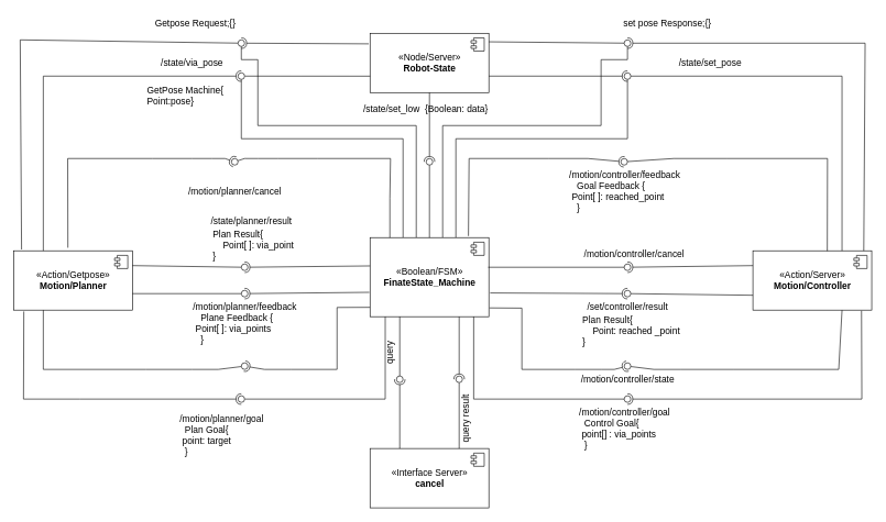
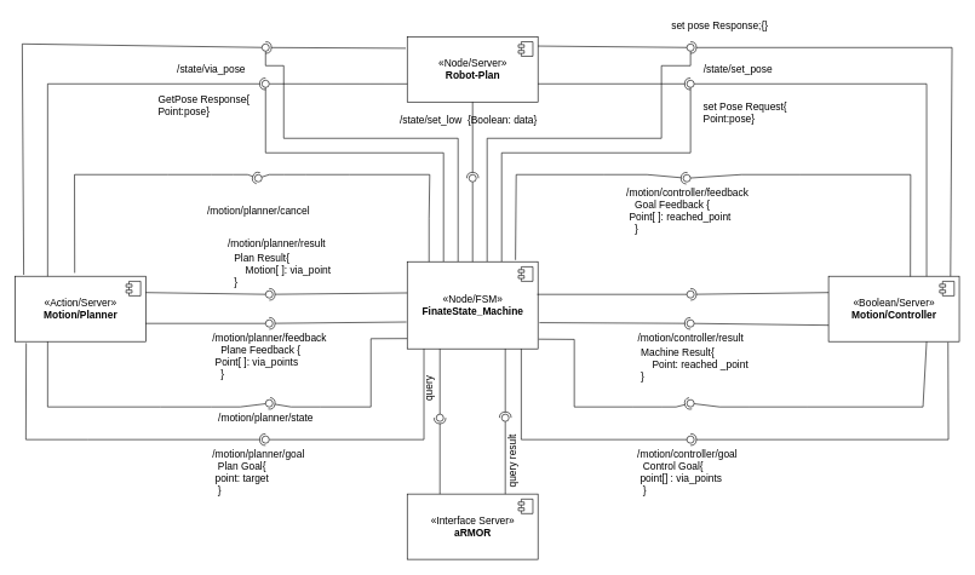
- <mxCell id="67" value="Getpose Request;{}" style="text;html=1;align=center;verticalAlign=middle;resizable=0;points=[];autosize=1;strokeColor=none;fillColor=none;fontSize=14;" vertex="1" parent="1"><mxGeometry x="220" y="20" width="150" height="30" as="geometry" /></mxCell>
- <mxCell id="62" value="set pose Response;{}" style="text;html=1;align=center;verticalAlign=middle;resizable=0;points=[];autosize=1;strokeColor=none;fillColor=none;fontSize=14;" vertex="1" parent="1"><mxGeometry x="930" y="20" width="160" height="30" as="geometry" /></mxCell>
+ <mxCell id="62" value="set pose Response;{}" style="text;html=1;align=center;verticalAlign=middle;resizable=0;points=[];autosize=1;strokeColor=none;fillColor=none;fontSize=14;" vertex="1" parent="1"><mxGeometry x="910" y="20" width="160" height="30" as="geometry" /></mxCell>
- <mxCell id="19" value="«Node/Server»&lt;br&gt;&lt;b&gt;Robot-State&lt;/b&gt;" style="html=1;dropTarget=0;fontSize=14;" vertex="1" parent="1"><mxGeometry x="560" y="50" width="180" height="90" as="geometry" /></mxCell>
+ <mxCell id="19" value="«Node/Server»&lt;br&gt;&lt;b&gt;Robot-Plan&lt;/b&gt;" style="html=1;dropTarget=0;fontSize=14;" vertex="1" parent="1"><mxGeometry x="560" y="50" width="180" height="90" as="geometry" /></mxCell>
- <mxCell id="65" value="/state/set_pose" style="text;html=1;align=center;verticalAlign=middle;resizable=0;points=[];autosize=1;strokeColor=none;fillColor=none;fontSize=14;" vertex="1" parent="1"><mxGeometry x="1015" y="80" width="120" height="30" as="geometry" /></mxCell>
+ <mxCell id="65" value="/state/set_pose" style="text;html=1;align=center;verticalAlign=middle;resizable=0;points=[];autosize=1;strokeColor=none;fillColor=none;fontSize=14;" vertex="1" parent="1"><mxGeometry x="955" y="80" width="120" height="30" as="geometry" /></mxCell>
- <mxCell id="66" value="GetPose Machine{&lt;br&gt;&lt;div style=&quot;text-align: left;&quot;&gt;&lt;span style=&quot;background-color: initial;&quot;&gt;Point:pose}&lt;/span&gt;&lt;/div&gt;" style="text;html=1;align=center;verticalAlign=middle;resizable=0;points=[];autosize=1;strokeColor=none;fillColor=none;fontSize=14;" vertex="1" parent="1"><mxGeometry x="205" width="150" height="50" as="geometry" y="120" /></mxCell>
+ <mxCell id="66" value="GetPose Response{&lt;br&gt;&lt;div style=&quot;text-align: left;&quot;&gt;&lt;span style=&quot;background-color: initial;&quot;&gt;Point:pose}&lt;/span&gt;&lt;/div&gt;" style="text;html=1;align=center;verticalAlign=middle;resizable=0;points=[];autosize=1;strokeColor=none;fillColor=none;fontSize=14;" vertex="1" parent="1"><mxGeometry x="205" width="150" height="50" as="geometry" y="120" /></mxCell>
+ <mxCell id="63" value="set Pose Request{&lt;br&gt;&lt;div style=&quot;text-align: left;&quot;&gt;&lt;span style=&quot;background-color: initial;&quot;&gt;Point:pose}&lt;/span&gt;&lt;/div&gt;" style="text;html=1;align=center;verticalAlign=middle;resizable=0;points=[];autosize=1;strokeColor=none;fillColor=none;fontSize=14;" vertex="1" parent="1"><mxGeometry x="955" y="130" width="140" height="50" as="geometry" /></mxCell>
- <mxCell id="41" value="/state/planner/result" style="text;html=1;align=center;verticalAlign=middle;resizable=0;points=[];autosize=1;strokeColor=none;fillColor=none;fontSize=14;" vertex="1" parent="1"><mxGeometry x="300" y="320" width="160" height="30" as="geometry" /></mxCell>
+ <mxCell id="41" value="/motion/planner/result" style="text;html=1;align=center;verticalAlign=middle;resizable=0;points=[];autosize=1;strokeColor=none;fillColor=none;fontSize=14;" vertex="1" parent="1"><mxGeometry x="300" y="320" width="160" height="30" as="geometry" /></mxCell>
- <mxCell id="40" value="Plan Result{&lt;br&gt;&amp;nbsp; &amp;nbsp; Point[ ]: via_point&lt;br&gt;}" style="text;html=1;align=left;verticalAlign=top;resizable=0;points=[];autosize=1;strokeColor=none;fillColor=none;fontSize=14;" vertex="1" parent="1"><mxGeometry x="320" y="340" width="150" height="60" as="geometry" /></mxCell>
+ <mxCell id="40" value="Plan Result{&lt;br&gt;&amp;nbsp; &amp;nbsp; Motion[ ]: via_point&lt;br&gt;}" style="text;html=1;align=left;verticalAlign=top;resizable=0;points=[];autosize=1;strokeColor=none;fillColor=none;fontSize=14;" vertex="1" parent="1"><mxGeometry x="320" y="340" width="150" height="60" as="geometry" /></mxCell>
- <mxCell id="43" value="/motion/controller/cancel" style="text;html=1;align=center;verticalAlign=middle;resizable=0;points=[];autosize=1;strokeColor=none;fillColor=none;fontSize=14;" vertex="1" parent="1"><mxGeometry x="870" y="370" width="180" height="30" as="geometry" /></mxCell>
- <mxCell id="6" value="«Boolean/FSM»&lt;br style=&quot;font-size: 14px;&quot;&gt;&lt;b style=&quot;font-size: 14px;&quot;&gt;FinateState_Machine&lt;/b&gt;" style="html=1;dropTarget=0;fontSize=14;" vertex="1" parent="1"><mxGeometry x="560" y="360" width="180" height="120" as="geometry" /></mxCell>
+ <mxCell id="6" value="«Node/FSM»&lt;br style=&quot;font-size: 14px;&quot;&gt;&lt;b style=&quot;font-size: 14px;&quot;&gt;FinateState_Machine&lt;/b&gt;" style="html=1;dropTarget=0;fontSize=14;" vertex="1" parent="1"><mxGeometry x="560" y="360" width="180" height="120" as="geometry" /></mxCell>
- <mxCell id="26" value="«Action/Getpose»&lt;br&gt;&lt;b&gt;Motion/Planner&lt;br&gt;&lt;/b&gt;" style="html=1;dropTarget=0;fontSize=14;" vertex="1" parent="1"><mxGeometry x="20" y="380" width="180" height="90" as="geometry" /></mxCell>
+ <mxCell id="26" value="«Action/Server»&lt;br&gt;&lt;b&gt;Motion/Planner&lt;br&gt;&lt;/b&gt;" style="html=1;dropTarget=0;fontSize=14;" vertex="1" parent="1"><mxGeometry x="20" y="380" width="180" height="90" as="geometry" /></mxCell>
- <mxCell id="24" value="«Action/Server»&lt;br&gt;&lt;b&gt;Motion/Controller&lt;/b&gt;" style="html=1;dropTarget=0;fontSize=14;" vertex="1" parent="1"><mxGeometry x="1140" y="380" width="180" height="90" as="geometry" /></mxCell>
+ <mxCell id="24" value="«Boolean/Server»&lt;br&gt;&lt;b&gt;Motion/Controller&lt;/b&gt;" style="html=1;dropTarget=0;fontSize=14;" vertex="1" parent="1"><mxGeometry x="1140" y="380" width="180" height="90" as="geometry" /></mxCell>
- <mxCell id="37" value="/set/controller/result" style="text;html=1;align=center;verticalAlign=middle;resizable=0;points=[];autosize=1;strokeColor=none;fillColor=none;fontSize=14;" vertex="1" parent="1"><mxGeometry x="865" y="450" width="170" height="30" as="geometry" /></mxCell>
+ <mxCell id="37" value="/motion/controller/result" style="text;html=1;align=center;verticalAlign=middle;resizable=0;points=[];autosize=1;strokeColor=none;fillColor=none;fontSize=14;" vertex="1" parent="1"><mxGeometry x="865" y="450" width="170" height="30" as="geometry" /></mxCell>
- <mxCell id="38" value="Plan Result{&lt;br&gt;&amp;nbsp; &amp;nbsp; Point: reached _point&lt;br&gt;}" style="text;html=1;align=left;verticalAlign=top;resizable=0;points=[];autosize=1;strokeColor=none;fillColor=none;fontSize=14;" vertex="1" parent="1"><mxGeometry x="880" y="470" width="170" height="60" as="geometry" /></mxCell>
+ <mxCell id="38" value="Machine Result{&lt;br&gt;&amp;nbsp; &amp;nbsp; Point: reached _point&lt;br&gt;}" style="text;html=1;align=left;verticalAlign=top;resizable=0;points=[];autosize=1;strokeColor=none;fillColor=none;fontSize=14;" vertex="1" parent="1"><mxGeometry x="880" y="470" width="170" height="60" as="geometry" /></mxCell>
+ <mxCell id="79" value="/motion/planner/state" style="text;html=1;align=center;verticalAlign=middle;resizable=0;points=[];autosize=1;strokeColor=none;fillColor=none;fontSize=14;" vertex="1" parent="1"><mxGeometry x="290" y="560" width="150" height="30" as="geometry" /></mxCell>
- <mxCell id="39" value="/motion/controller/state" style="text;html=1;align=center;verticalAlign=middle;resizable=0;points=[];autosize=1;strokeColor=none;fillColor=none;fontSize=14;" vertex="1" parent="1"><mxGeometry x="865" y="560" width="170" height="30" as="geometry" /></mxCell>
- <mxCell id="42" value="/motion/planner/goal&lt;br&gt;&amp;nbsp; Plan Goal{&lt;br&gt;&lt;span style=&quot;white-space: pre;&quot;&gt; &lt;/span&gt;point: target&lt;br&gt;&lt;div style=&quot;&quot;&gt;&lt;span style=&quot;background-color: initial;&quot;&gt;&amp;nbsp; }&lt;/span&gt;&lt;/div&gt;" style="text;html=1;align=left;verticalAlign=middle;resizable=0;points=[];autosize=1;strokeColor=none;fillColor=none;fontSize=14;" vertex="1" parent="1"><mxGeometry x="270" y="620" width="150" height="80" as="geometry" /></mxCell>
+ <mxCell id="42" value="/motion/planner/goal&lt;br&gt;&amp;nbsp; Plan Goal{&lt;br&gt;&lt;span style=&quot;white-space: pre;&quot;&gt; &lt;/span&gt;point: target&lt;br&gt;&lt;div style=&quot;&quot;&gt;&lt;span style=&quot;background-color: initial;&quot;&gt;&amp;nbsp; }&lt;/span&gt;&lt;/div&gt;" style="text;html=1;align=left;verticalAlign=middle;resizable=0;points=[];autosize=1;strokeColor=none;fillColor=none;fontSize=14;" vertex="1" parent="1"><mxGeometry x="290" y="610" width="150" height="80" as="geometry" /></mxCell>
- <mxCell id="11" value="«Interface Server»&lt;br&gt;&lt;b&gt;cancel&lt;/b&gt;" style="html=1;dropTarget=0;fontSize=14;" vertex="1" parent="1"><mxGeometry x="560" y="680" width="180" height="90" as="geometry" /></mxCell>
+ <mxCell id="11" value="«Interface Server»&lt;br&gt;&lt;b&gt;aRMOR&lt;/b&gt;" style="html=1;dropTarget=0;fontSize=14;" vertex="1" parent="1"><mxGeometry x="560" y="680" width="180" height="90" as="geometry" /></mxCell>
